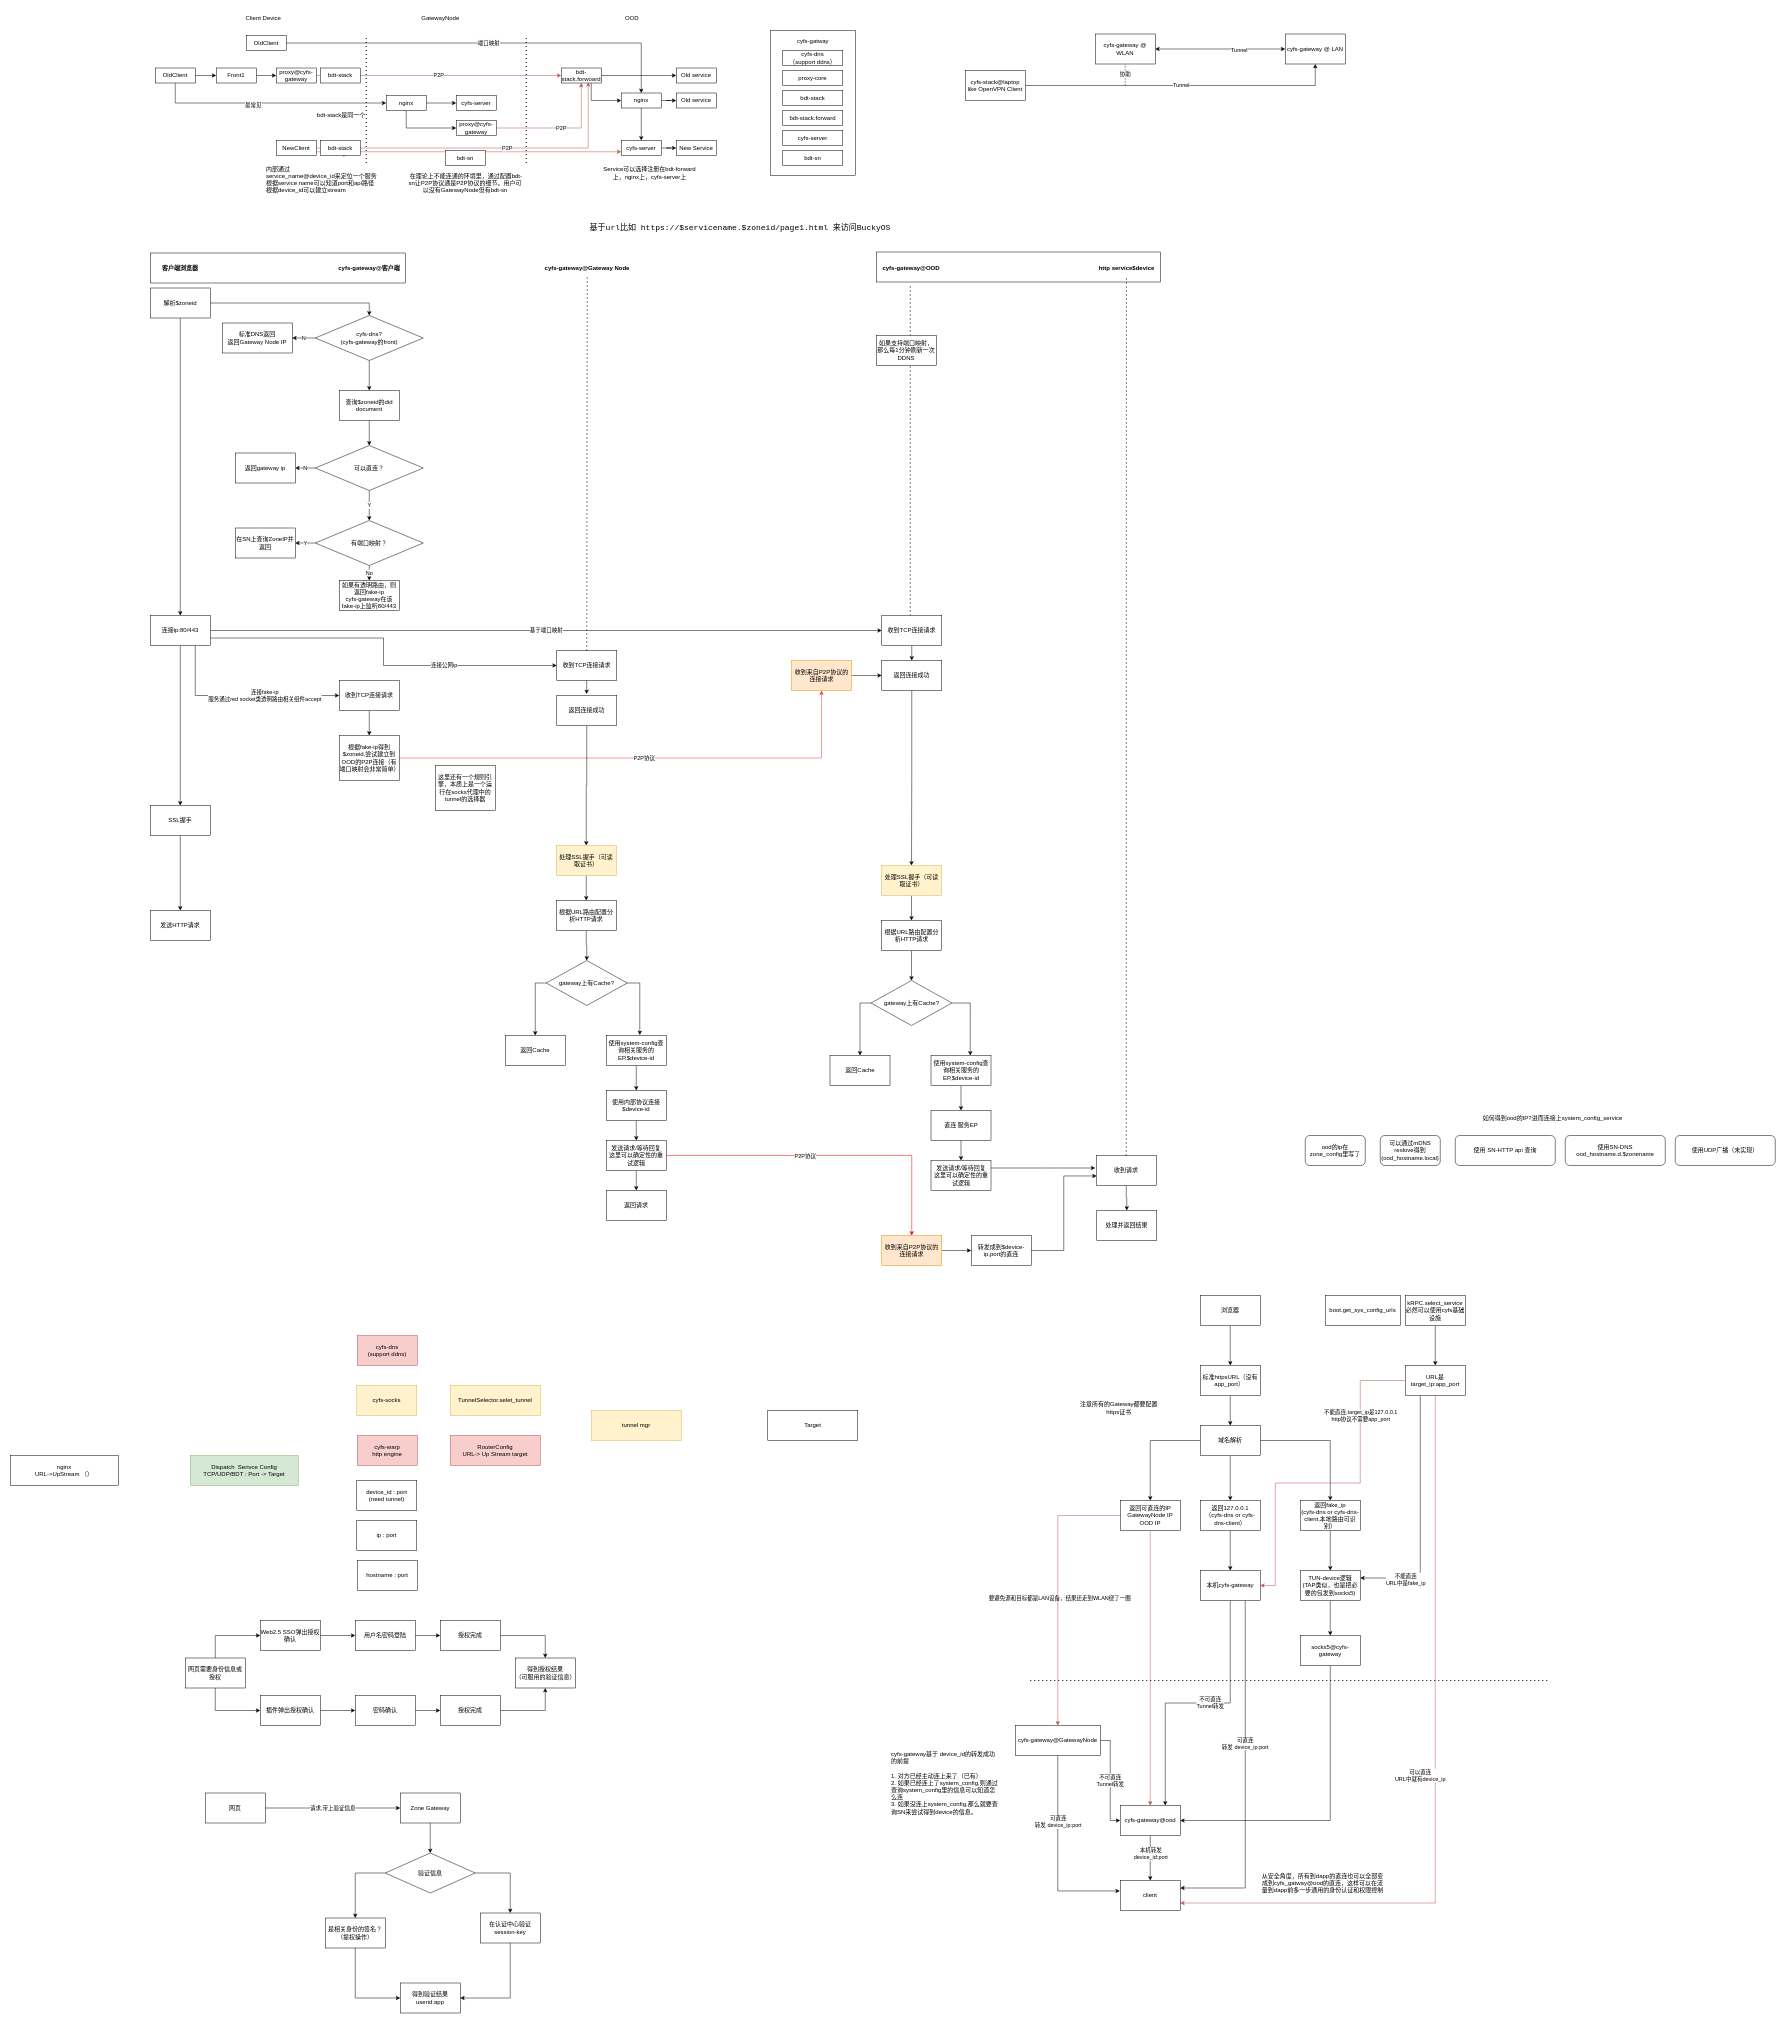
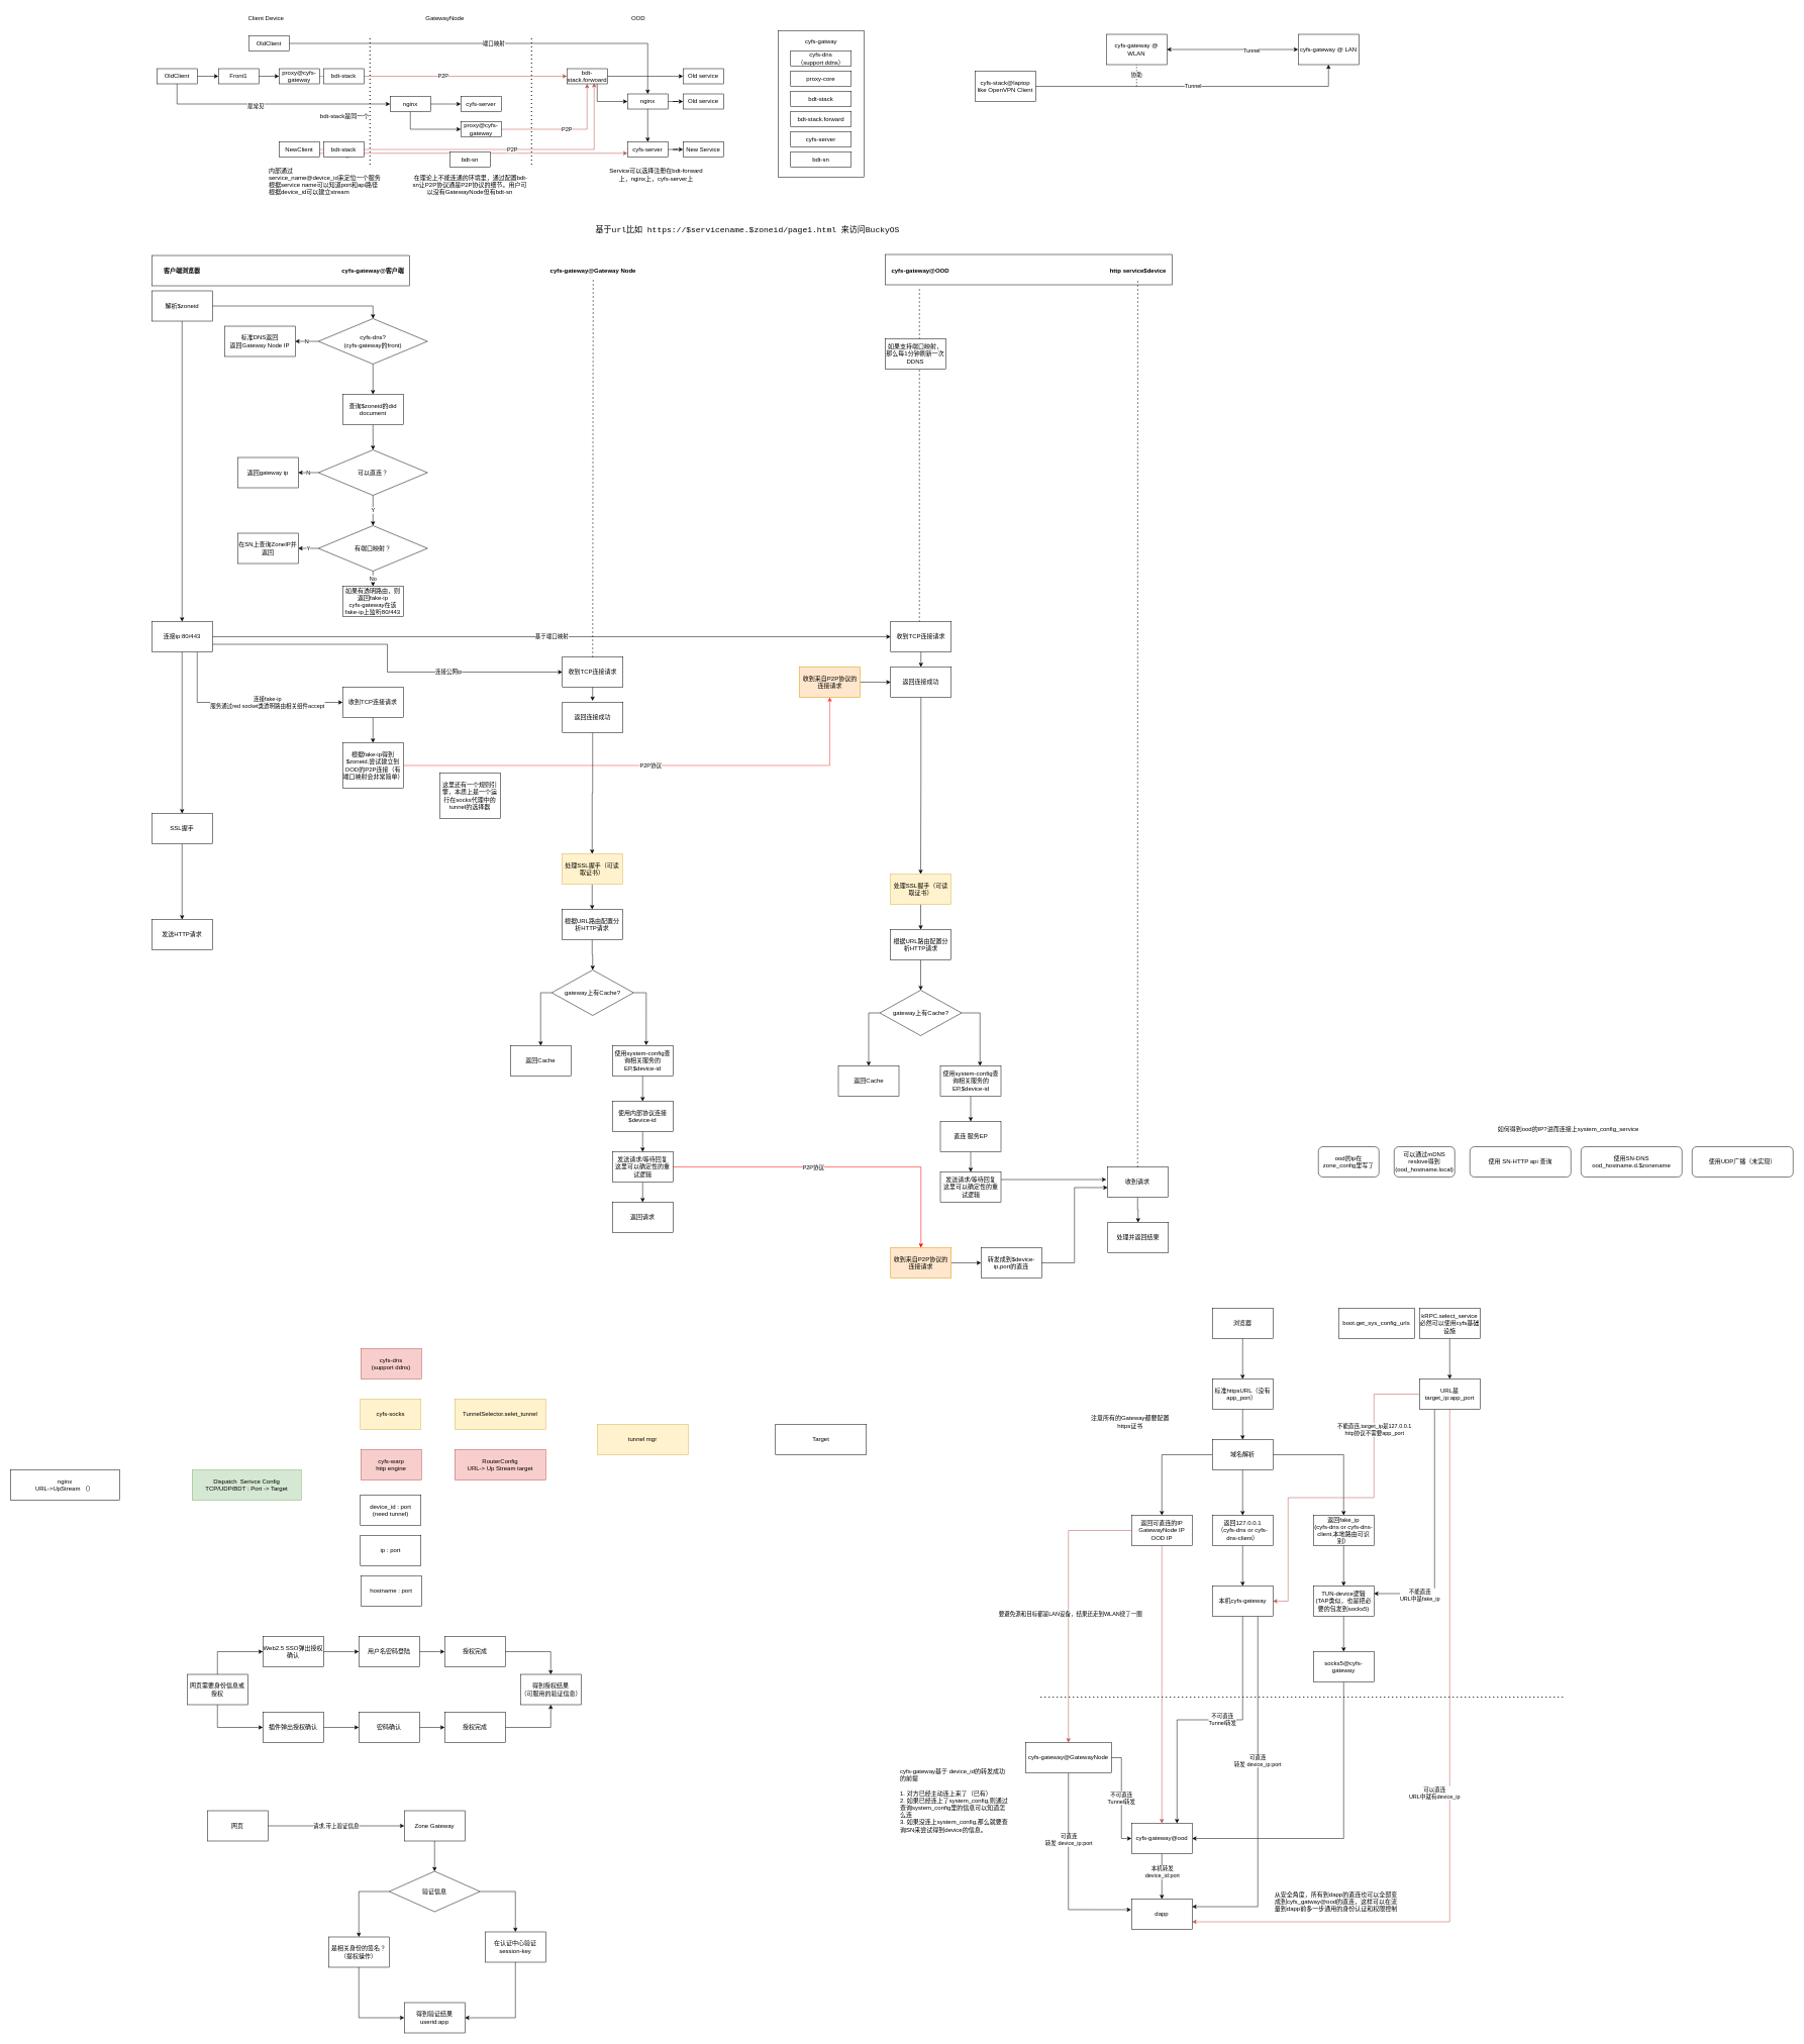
- <mxCell id="175" value="client" style="rounded=0;whiteSpace=wrap;html=1;" vertex="1" parent="1"><mxGeometry x="2240" y="3760" width="120" height="60" as="geometry" /></mxCell>
+ <mxCell id="175" value="dapp" style="rounded=0;whiteSpace=wrap;html=1;" vertex="1" parent="1"><mxGeometry x="2240" y="3760" width="120" height="60" as="geometry" /></mxCell>
